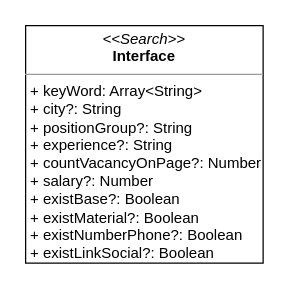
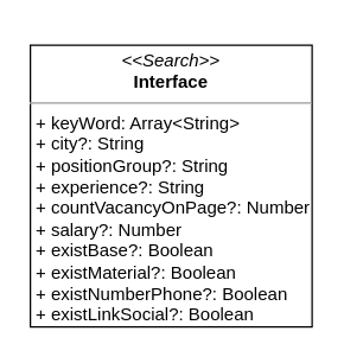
- <mxCell id="2" value="&lt;p style=&quot;margin: 0px ; margin-top: 4px ; text-align: center&quot;&gt;&lt;i&gt;&amp;lt;&amp;lt;Search&amp;gt;&amp;gt;&lt;/i&gt;&lt;br&gt;&lt;b&gt;Interface&lt;/b&gt;&lt;/p&gt;&lt;hr size=&quot;1&quot;&gt;&lt;p style=&quot;margin: 0px ; margin-left: 4px&quot;&gt;+ keyWord: Array&amp;lt;String&amp;gt;&lt;/p&gt;&lt;p style=&quot;margin: 0px ; margin-left: 4px&quot;&gt;+ city?: String&lt;/p&gt;&lt;p style=&quot;margin: 0px ; margin-left: 4px&quot;&gt;+ positionGroup?: String&lt;/p&gt;&lt;p style=&quot;margin: 0px ; margin-left: 4px&quot;&gt;+ experience?: String&lt;/p&gt;&lt;p style=&quot;margin: 0px ; margin-left: 4px&quot;&gt;+ countVacancyOnPage?: Number&lt;/p&gt;&lt;p style=&quot;margin: 0px ; margin-left: 4px&quot;&gt;+ salary?: Number&lt;/p&gt;&lt;p style=&quot;margin: 0px ; margin-left: 4px&quot;&gt;+ existBase?: Boolean&amp;nbsp;&lt;/p&gt;&lt;p style=&quot;margin: 0px ; margin-left: 4px&quot;&gt;+ existMaterial?: Boolean&lt;/p&gt;&lt;p style=&quot;margin: 0px ; margin-left: 4px&quot;&gt;+ existNumberPhone?: Boolean&lt;/p&gt;&lt;p style=&quot;margin: 0px ; margin-left: 4px&quot;&gt;+ existLinkSocial?: Boolean&lt;/p&gt;" style="verticalAlign=top;align=left;overflow=fill;fontSize=12;fontFamily=Helvetica;html=1;" parent="1" vertex="1"><mxGeometry x="20" y="20" width="190" height="190" as="geometry" /></mxCell>
+ <mxCell id="2" value="&lt;p style=&quot;margin: 0px ; margin-top: 4px ; text-align: center&quot;&gt;&lt;i&gt;&amp;lt;&amp;lt;Search&amp;gt;&amp;gt;&lt;/i&gt;&lt;br&gt;&lt;b&gt;Interface&lt;/b&gt;&lt;/p&gt;&lt;hr size=&quot;1&quot;&gt;&lt;p style=&quot;margin: 0px ; margin-left: 4px&quot;&gt;+ keyWord: Array&amp;lt;String&amp;gt;&lt;/p&gt;&lt;p style=&quot;margin: 0px ; margin-left: 4px&quot;&gt;+ city?: String&lt;/p&gt;&lt;p style=&quot;margin: 0px ; margin-left: 4px&quot;&gt;+ positionGroup?: String&lt;/p&gt;&lt;p style=&quot;margin: 0px ; margin-left: 4px&quot;&gt;+ experience?: String&lt;/p&gt;&lt;p style=&quot;margin: 0px ; margin-left: 4px&quot;&gt;+ countVacancyOnPage?: Number&lt;/p&gt;&lt;p style=&quot;margin: 0px ; margin-left: 4px&quot;&gt;+ salary?: Number&lt;/p&gt;&lt;p style=&quot;margin: 0px ; margin-left: 4px&quot;&gt;+ existBase?: Boolean&amp;nbsp;&lt;/p&gt;&lt;p style=&quot;margin: 0px ; margin-left: 4px&quot;&gt;+ existMaterial?: Boolean&lt;/p&gt;&lt;p style=&quot;margin: 0px ; margin-left: 4px&quot;&gt;+ existNumberPhone?: Boolean&lt;/p&gt;&lt;p style=&quot;margin: 0px ; margin-left: 4px&quot;&gt;+ existLinkSocial?: Boolean&lt;/p&gt;" style="verticalAlign=top;align=left;overflow=fill;fontSize=12;fontFamily=Helvetica;html=1;" parent="1" vertex="1"><mxGeometry x="20" y="30" width="190" height="190" as="geometry" /></mxCell>
